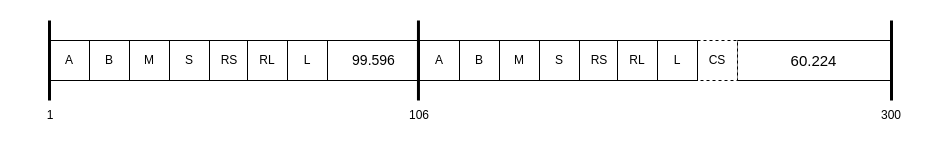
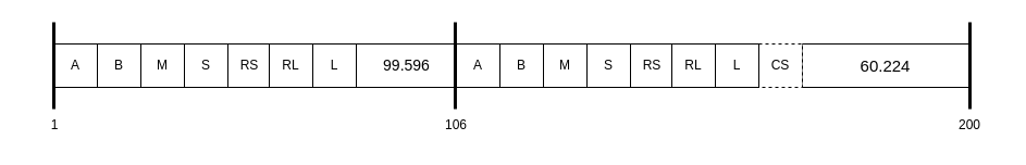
- <mxCell id="5" value="300" style="text;html=1;strokeColor=none;fillColor=none;align=center;verticalAlign=middle;whiteSpace=wrap;rounded=0;" parent="1" vertex="1"><mxGeometry x="861" y="100" width="60" height="30" as="geometry" /></mxCell>
+ <mxCell id="5" value="200" style="text;html=1;strokeColor=none;fillColor=none;align=center;verticalAlign=middle;whiteSpace=wrap;rounded=0;" parent="1" vertex="1"><mxGeometry x="861" y="100" width="60" height="30" as="geometry" /></mxCell>
